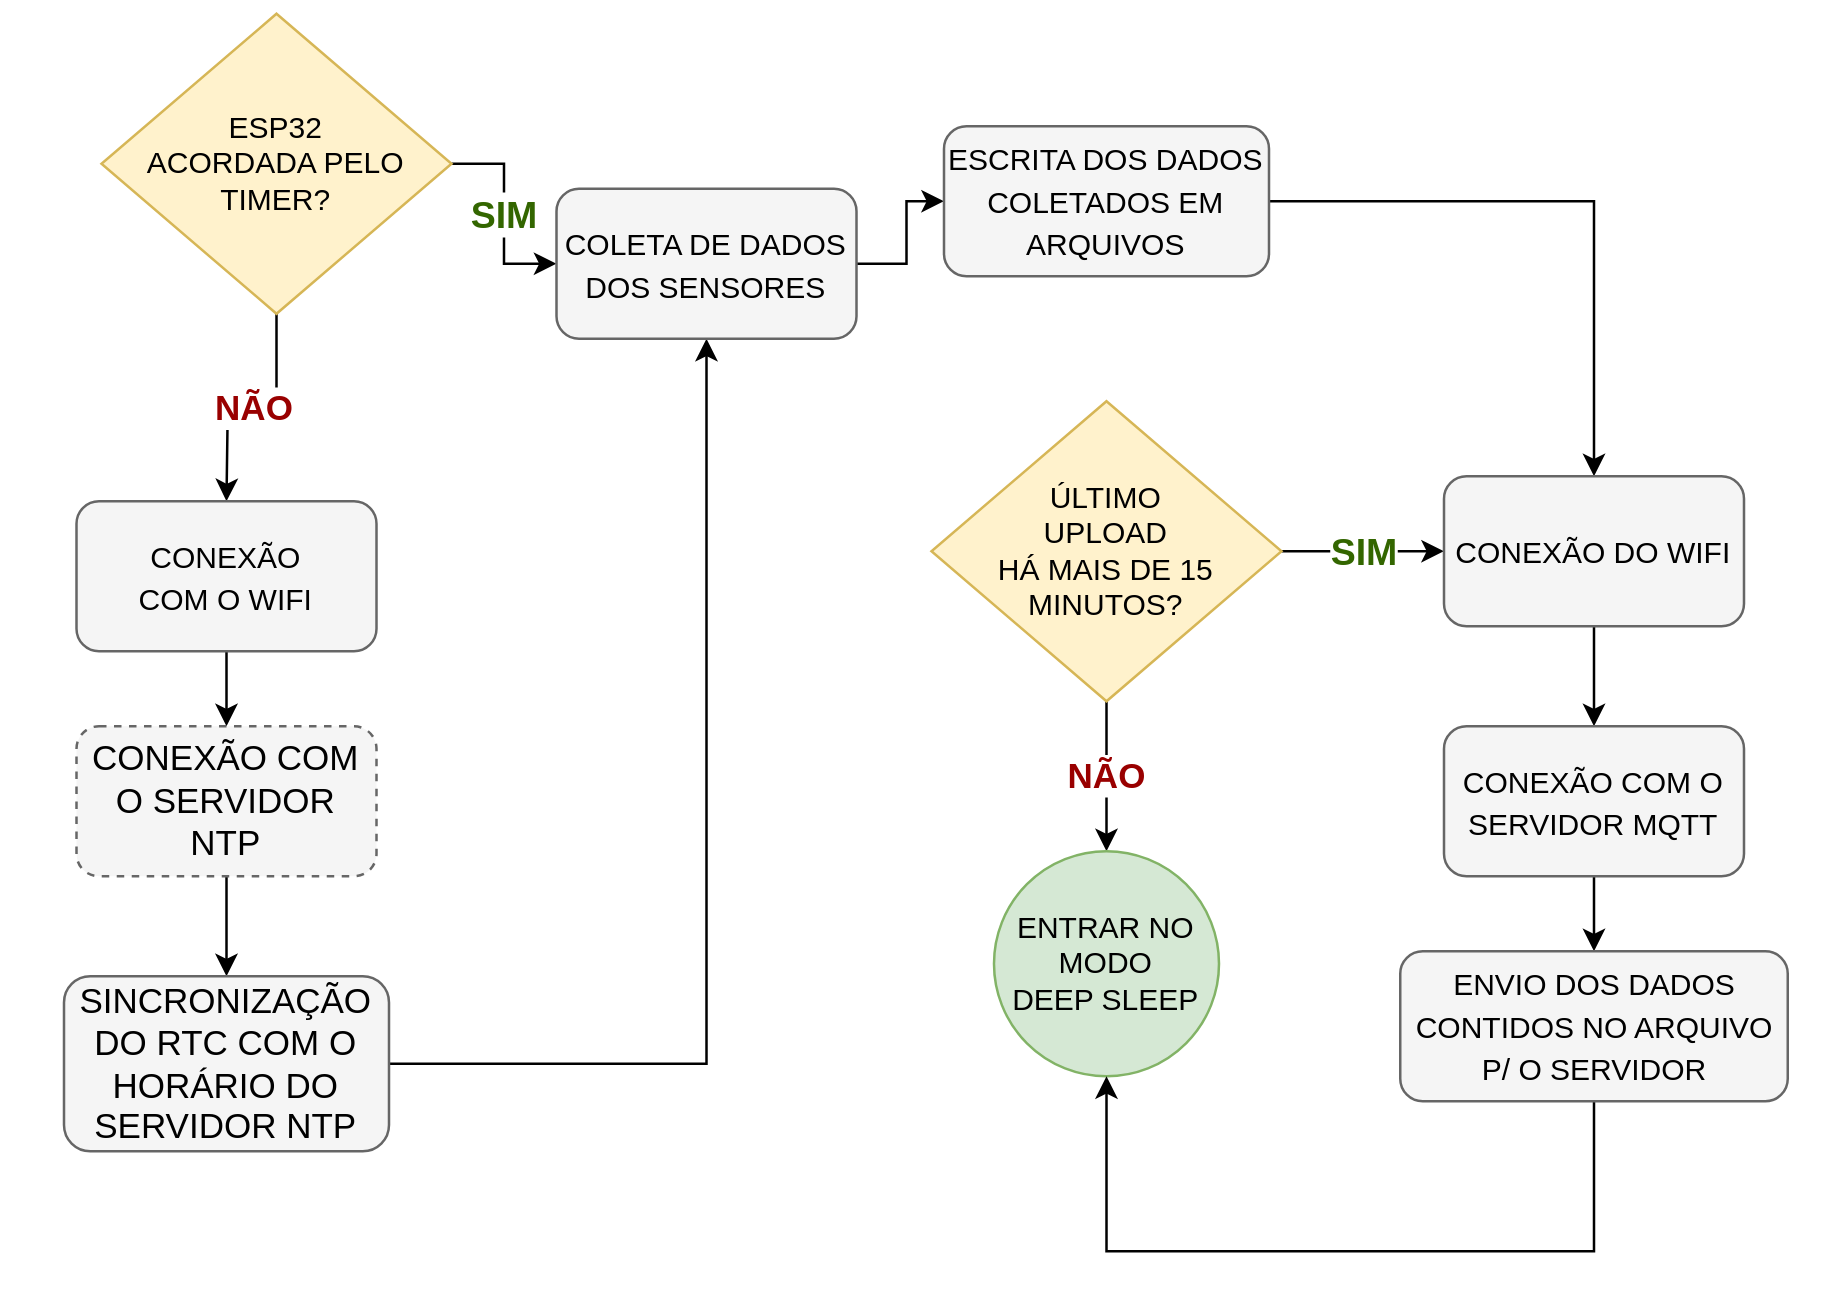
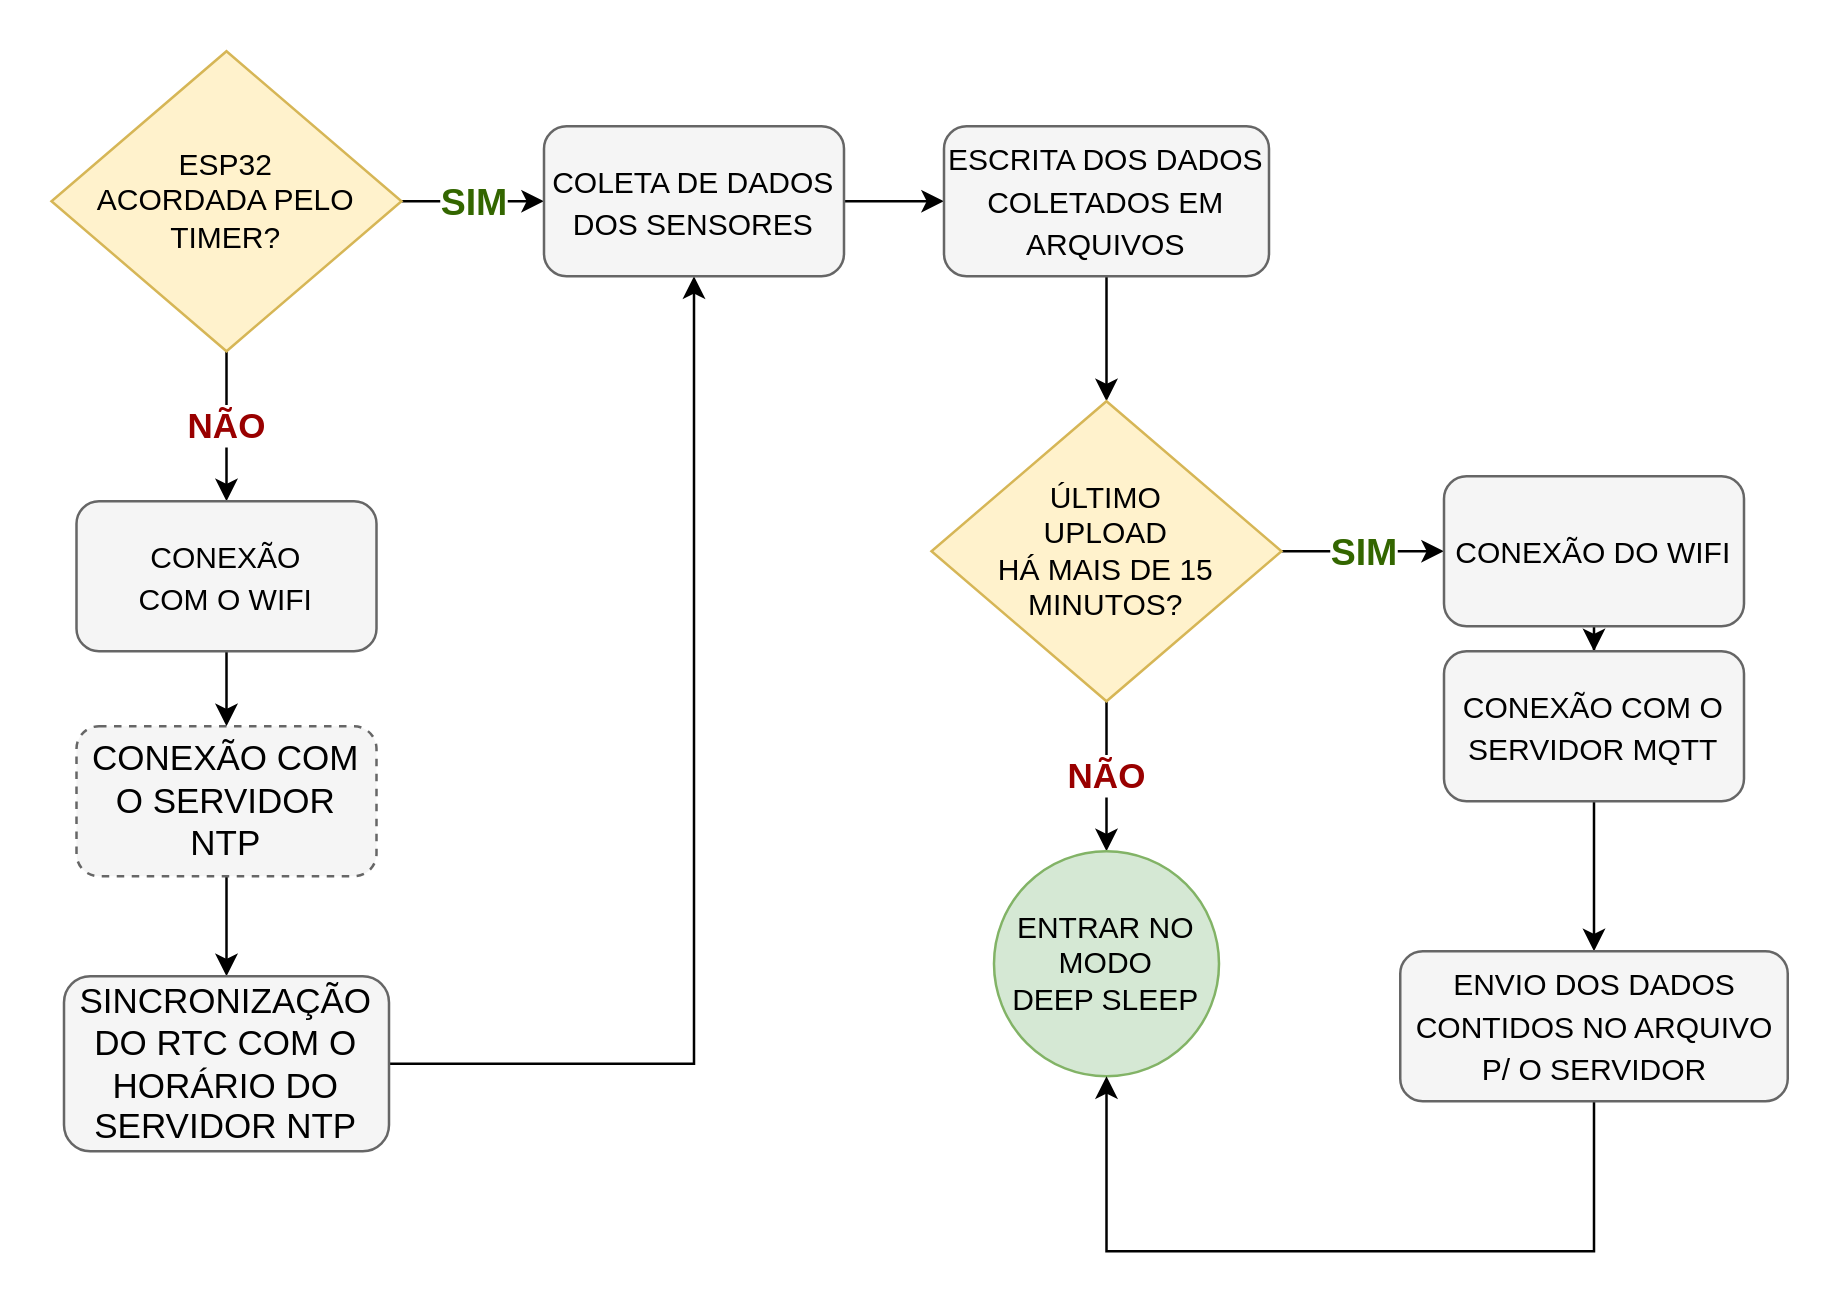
- <mxCell id="4" value="ESP32 &lt;br&gt;ACORDADA PELO TIMER?" style="rhombus;whiteSpace=wrap;html=1;fillColor=#fff2cc;strokeColor=#d6b656;" vertex="1" parent="1"><mxGeometry x="40" y="5" width="140" height="120" as="geometry" /></mxCell>
+ <mxCell id="4" value="ESP32 &lt;br&gt;ACORDADA PELO TIMER?" style="rhombus;whiteSpace=wrap;html=1;fillColor=#fff2cc;strokeColor=#d6b656;" vertex="1" parent="1"><mxGeometry x="20" y="20" width="140" height="120" as="geometry" /></mxCell>
- <mxCell id="13" style="edgeStyle=orthogonalEdgeStyle;rounded=0;orthogonalLoop=1;jettySize=auto;html=1;fontSize=12;fontColor=#000000;" edge="1" parent="1" source="14" target="20"><mxGeometry relative="1" as="geometry" /></mxCell>
+ <mxCell id="13" style="edgeStyle=orthogonalEdgeStyle;rounded=0;orthogonalLoop=1;jettySize=auto;html=1;fontSize=12;fontColor=#000000;" edge="1" parent="1" source="14" target="17"><mxGeometry relative="1" as="geometry" /></mxCell>
- <mxCell id="12" value="&lt;font color=&quot;#000000&quot;&gt;&lt;span style=&quot;font-size: 12px;&quot;&gt;COLETA DE DADOS DOS SENSORES&lt;/span&gt;&lt;/font&gt;" style="rounded=1;whiteSpace=wrap;html=1;fontSize=14;fontColor=#333333;fillColor=#f5f5f5;strokeColor=#666666;" vertex="1" parent="1"><mxGeometry x="222" y="75" width="120" height="60" as="geometry" /></mxCell>
+ <mxCell id="12" value="&lt;font color=&quot;#000000&quot;&gt;&lt;span style=&quot;font-size: 12px;&quot;&gt;COLETA DE DADOS DOS SENSORES&lt;/span&gt;&lt;/font&gt;" style="rounded=1;whiteSpace=wrap;html=1;fontSize=14;fontColor=#333333;fillColor=#f5f5f5;strokeColor=#666666;" vertex="1" parent="1"><mxGeometry x="217" y="50" width="120" height="60" as="geometry" /></mxCell>
- <mxCell id="22" value="&lt;font color=&quot;#000000&quot; style=&quot;font-size: 12px;&quot;&gt;CONEXÃO COM O SERVIDOR MQTT&lt;/font&gt;" style="rounded=1;whiteSpace=wrap;html=1;fontSize=14;fontColor=#333333;fillColor=#f5f5f5;strokeColor=#666666;" vertex="1" parent="1"><mxGeometry x="577" y="290" width="120" height="60" as="geometry" /></mxCell>
+ <mxCell id="22" value="&lt;font color=&quot;#000000&quot; style=&quot;font-size: 12px;&quot;&gt;CONEXÃO COM O SERVIDOR MQTT&lt;/font&gt;" style="rounded=1;whiteSpace=wrap;html=1;fontSize=14;fontColor=#333333;fillColor=#f5f5f5;strokeColor=#666666;" vertex="1" parent="1"><mxGeometry x="577" y="260" width="120" height="60" as="geometry" /></mxCell>
